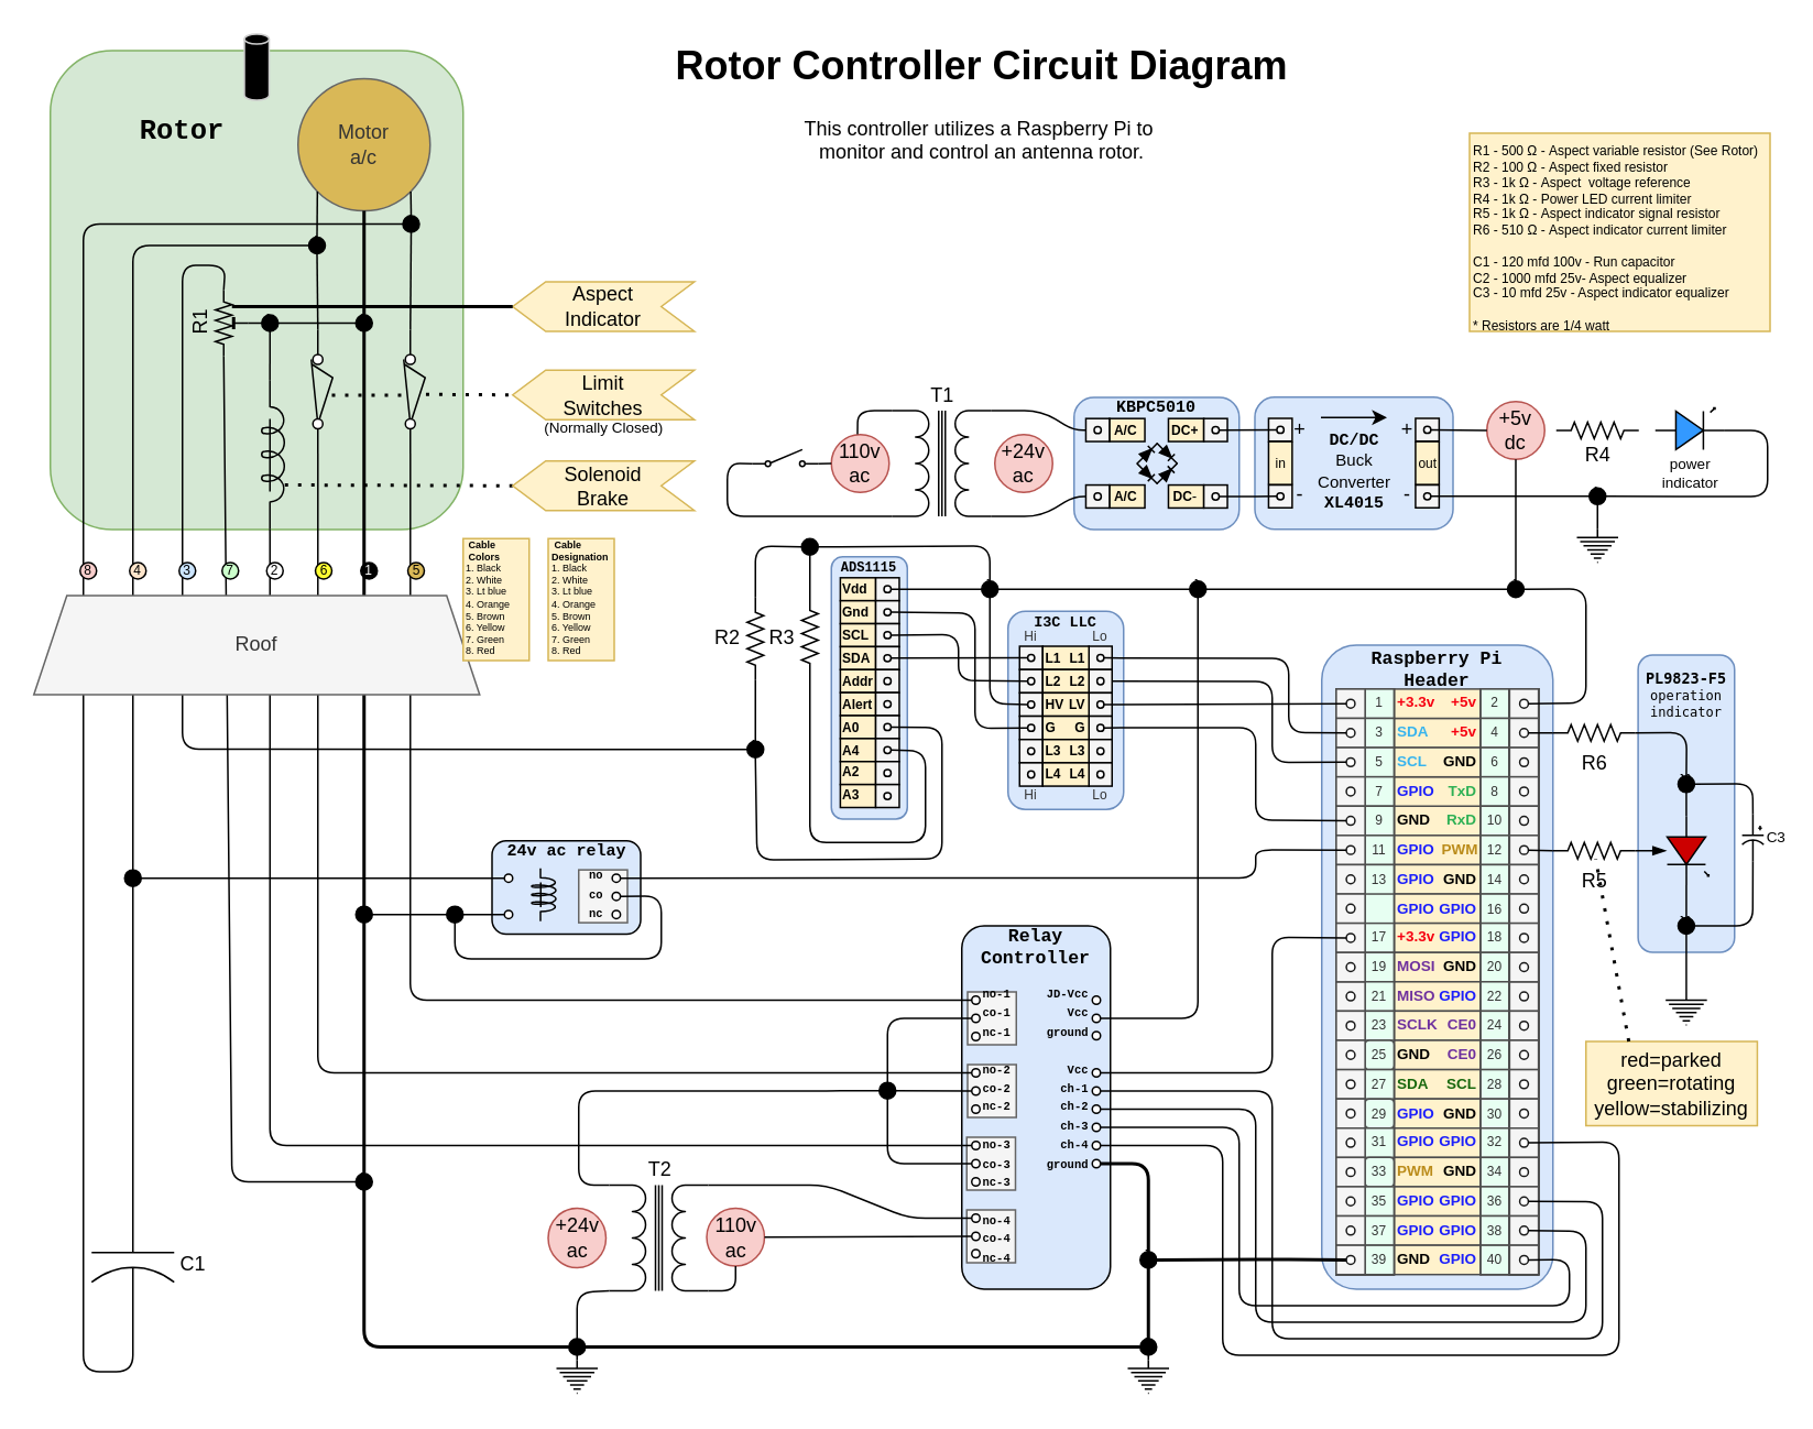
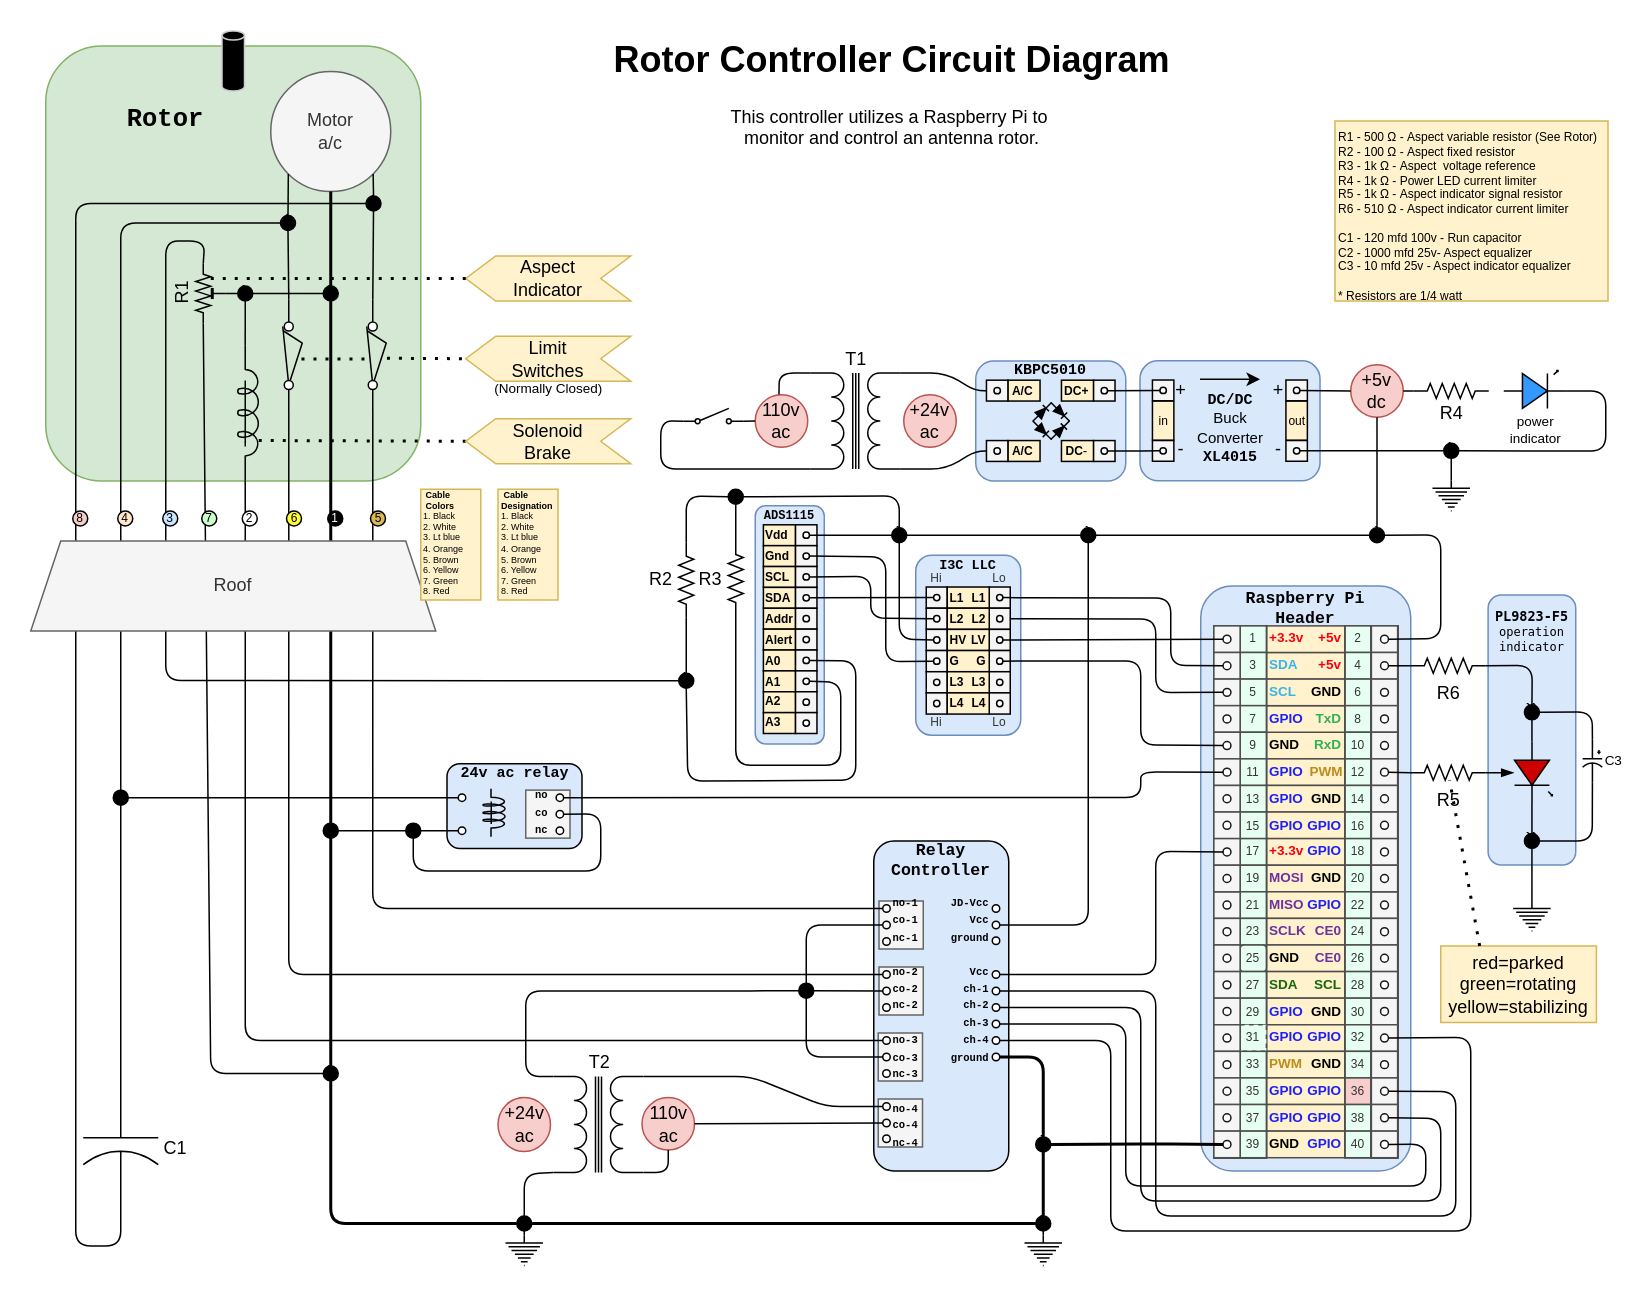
- <mxCell id="44" value="Motor&lt;br&gt;a/c" style="ellipse;whiteSpace=wrap;html=1;aspect=fixed;fontStyle=0;fillColor=#d9b857;strokeColor=#666666;fontColor=#333333;" parent="1" vertex="1"><mxGeometry x="180" y="47" width="80" height="80" as="geometry" /></mxCell>
+ <mxCell id="44" value="Motor&lt;br&gt;a/c" style="ellipse;whiteSpace=wrap;html=1;aspect=fixed;fontStyle=0;fillColor=#f5f5f5;strokeColor=#666666;fontColor=#333333;" parent="1" vertex="1"><mxGeometry x="180" y="47" width="80" height="80" as="geometry" /></mxCell>
- <mxCell id="350" value="" style="endArrow=none;dashed=0;html=1;dashPattern=1 3;strokeWidth=2;exitX=0;exitY=0.5;exitDx=0;exitDy=0;entryX=0.75;entryY=0.5;entryDx=0;entryDy=0;entryPerimeter=0;" parent="1" source="349" target="316" edge="1"><mxGeometry width="50" height="50" relative="1" as="geometry"><mxPoint x="310" y="160" as="sourcePoint" /><mxPoint x="300" y="140" as="targetPoint" /></mxGeometry></mxCell>
+ <mxCell id="350" value="" style="endArrow=none;dashed=1;html=1;dashPattern=1 3;strokeWidth=2;exitX=0;exitY=0.5;exitDx=0;exitDy=0;entryX=0.75;entryY=0.5;entryDx=0;entryDy=0;entryPerimeter=0;" parent="1" source="349" target="316" edge="1"><mxGeometry width="50" height="50" relative="1" as="geometry"><mxPoint x="310" y="160" as="sourcePoint" /><mxPoint x="300" y="140" as="targetPoint" /></mxGeometry></mxCell>
+ <mxCell id="491" value="" style="endArrow=none;html=1;fontSize=9;exitX=1;exitY=0.5;exitDx=0;exitDy=0;entryX=0;entryY=0.5;entryDx=0;entryDy=0;entryPerimeter=0;" parent="1" source="348" target="414" edge="1"><mxGeometry width="50" height="50" relative="1" as="geometry"><mxPoint x="880" y="270" as="sourcePoint" /><mxPoint x="910" y="270" as="targetPoint" /></mxGeometry></mxCell>
- <mxCell id="455" value="A4" style="text;html=1;strokeColor=none;fillColor=none;align=left;verticalAlign=middle;whiteSpace=wrap;rounded=0;fontSize=8;fontStyle=1;container=0;" parent="438" vertex="1"><mxGeometry x="5.429" y="110.093" width="21.429" height="13.913" as="geometry" /></mxCell>
+ <mxCell id="455" value="A1" style="text;html=1;strokeColor=none;fillColor=none;align=left;verticalAlign=middle;whiteSpace=wrap;rounded=0;fontSize=8;fontStyle=1;container=0;" parent="438" vertex="1"><mxGeometry x="5.429" y="110.093" width="21.429" height="13.913" as="geometry" /></mxCell>
+ <mxCell id="179" value="15" style="rounded=0;whiteSpace=wrap;html=1;fillColor=#E7FFF2;fontSize=8;align=center;fontColor=#333333;strokeColor=#4D4D4D;" parent="171" vertex="1"><mxGeometry y="124.091" width="17.5" height="17.727" as="geometry" /></mxCell>
- <mxCell id="186" value="29" style="whiteSpace=wrap;html=1;fillColor=#E7FFF2;fontSize=8;align=center;fontColor=#333333;strokeColor=#4D4D4D;rounded=1;" parent="171" vertex="1"><mxGeometry y="248.182" width="17.5" height="17.727" as="geometry" /></mxCell>
+ <mxCell id="186" value="29" style="rounded=0;whiteSpace=wrap;html=1;fillColor=#E7FFF2;fontSize=8;align=center;fontColor=#333333;strokeColor=#4D4D4D;" parent="171" vertex="1"><mxGeometry y="248.182" width="17.5" height="17.727" as="geometry" /></mxCell>
- <mxCell id="187" value="31" style="rounded=0;whiteSpace=wrap;html=1;fillColor=#E7FFF2;fontSize=8;align=center;fontColor=#333333;strokeColor=#4D4D4D;" parent="171" vertex="1"><mxGeometry y="265.909" width="17.5" height="17.727" as="geometry" /></mxCell>
+ <mxCell id="187" value="31" style="rounded=0;whiteSpace=wrap;html=1;fillColor=#E7FFF2;fontSize=8;align=center;fontColor=#333333;strokeColor=#4D4D4D;dashed=1;" parent="171" vertex="1"><mxGeometry y="265.909" width="17.5" height="17.727" as="geometry" /></mxCell>
- <mxCell id="188" value="33" style="whiteSpace=wrap;html=1;fillColor=#E7FFF2;fontSize=8;align=center;fontColor=#333333;strokeColor=#4D4D4D;rounded=1;" parent="171" vertex="1"><mxGeometry y="283.636" width="17.5" height="17.727" as="geometry" /></mxCell>
+ <mxCell id="188" value="33" style="rounded=0;whiteSpace=wrap;html=1;fillColor=#E7FFF2;fontSize=8;align=center;fontColor=#333333;strokeColor=#4D4D4D;" parent="171" vertex="1"><mxGeometry y="283.636" width="17.5" height="17.727" as="geometry" /></mxCell>
- <mxCell id="260" value="36" style="rounded=0;whiteSpace=wrap;html=1;fillColor=#E7FFF2;fontSize=8;align=center;fontColor=#333333;strokeColor=#4D4D4D;" parent="242" vertex="1"><mxGeometry y="301.364" width="17.5" height="17.727" as="geometry" /></mxCell>
+ <mxCell id="260" value="36" style="rounded=0;whiteSpace=wrap;html=1;fillColor=#f8cecc;fontSize=8;align=center;fontColor=#333333;strokeColor=#4D4D4D;" parent="242" vertex="1"><mxGeometry y="301.364" width="17.5" height="17.727" as="geometry" /></mxCell>
